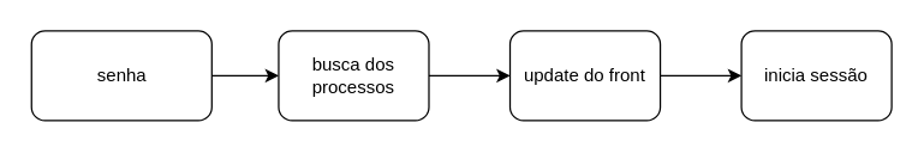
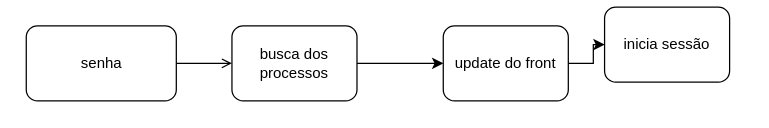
- <mxCell id="2" value="" style="edgeStyle=orthogonalEdgeStyle;rounded=0;orthogonalLoop=1;jettySize=auto;html=1;" edge="1" parent="1" source="3" target="5"><mxGeometry relative="1" as="geometry" /></mxCell>
+ <mxCell id="2" value="" style="edgeStyle=orthogonalEdgeStyle;rounded=0;orthogonalLoop=1;jettySize=auto;html=1;endArrow=open;" edge="1" parent="1" source="3" target="5"><mxGeometry relative="1" as="geometry" /></mxCell>
- <mxCell id="7" value="update do front" style="rounded=1;whiteSpace=wrap;html=1;" vertex="1" parent="1"><mxGeometry x="339" y="20" width="100" height="60" as="geometry" /></mxCell>
+ <mxCell id="7" value="update do front" style="rounded=1;whiteSpace=wrap;html=1;" vertex="1" parent="1"><mxGeometry x="354" y="20" width="100" height="60" as="geometry" /></mxCell>
- <mxCell id="8" value="inicia sessão" style="rounded=1;whiteSpace=wrap;html=1;direction=west;" vertex="1" parent="1"><mxGeometry x="493" y="20" width="100" height="60" as="geometry" /></mxCell>
+ <mxCell id="8" value="inicia sessão" style="rounded=1;whiteSpace=wrap;html=1;direction=west;" vertex="1" parent="1"><mxGeometry x="483" y="5" width="100" height="60" as="geometry" /></mxCell>
